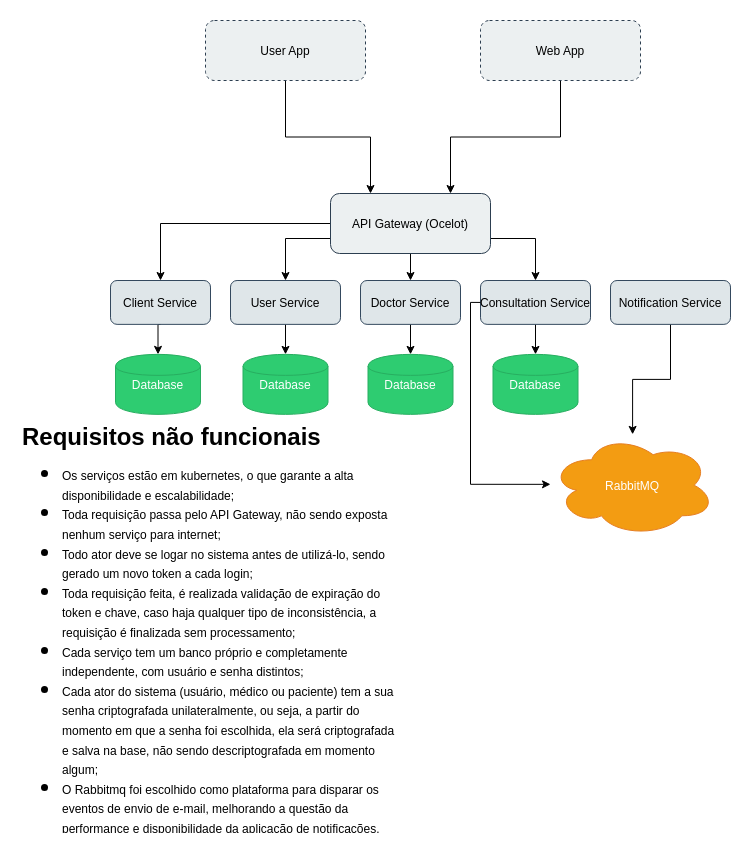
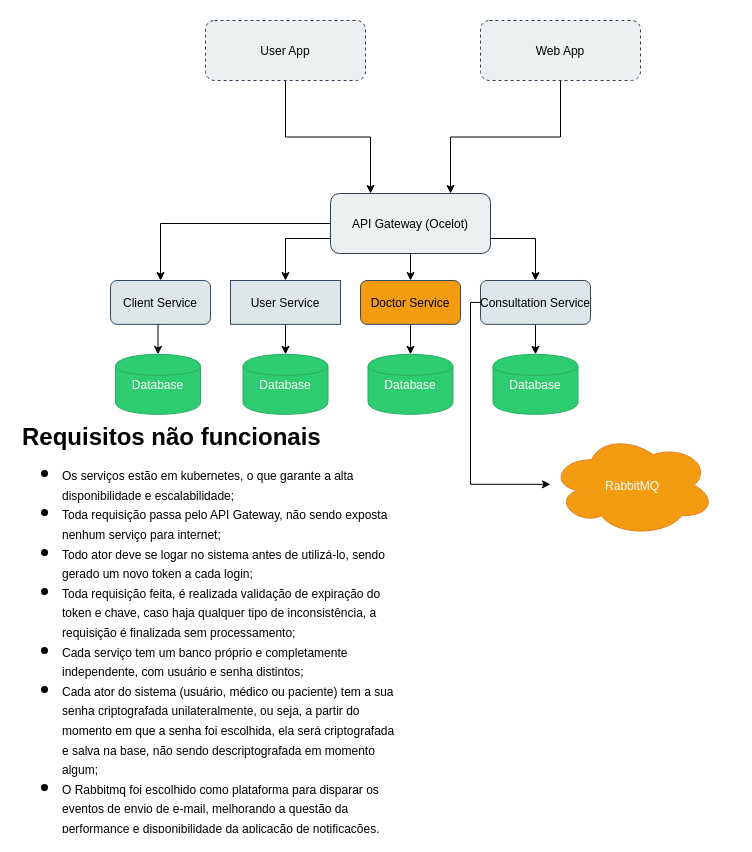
- <mxCell id="10" value="User Service" style="rounded=1;strokeColor=#34495e;fillColor=#dfe6e9" vertex="1" parent="1"><mxGeometry x="230" y="280" width="110" height="43.86" as="geometry" /></mxCell>
+ <mxCell id="10" value="User Service" style="strokeColor=#34495e;fillColor=#dfe6e9;rounded=0;" vertex="1" parent="1"><mxGeometry x="230" y="280" width="110" height="43.86" as="geometry" /></mxCell>
- <mxCell id="12" value="Doctor Service" style="rounded=1;strokeColor=#34495e;fillColor=#dfe6e9" vertex="1" parent="1"><mxGeometry x="360" y="280" width="100" height="43.86" as="geometry" /></mxCell>
+ <mxCell id="12" value="Doctor Service" style="rounded=1;strokeColor=#34495e;fillColor=#f39c12;" vertex="1" parent="1"><mxGeometry x="360" y="280" width="100" height="43.86" as="geometry" /></mxCell>
- <mxCell id="16" value="Notification Service" style="rounded=1;strokeColor=#34495e;fillColor=#dfe6e9" vertex="1" parent="1"><mxGeometry x="610" y="280" width="120" height="43.86" as="geometry" /></mxCell>
- <mxCell id="15" style="edgeStyle=orthogonalEdgeStyle;rounded=0;orthogonalLoop=1;jettySize=auto;html=1;" edge="1" parent="1" source="16" target="17"><mxGeometry relative="1" as="geometry" /></mxCell>
